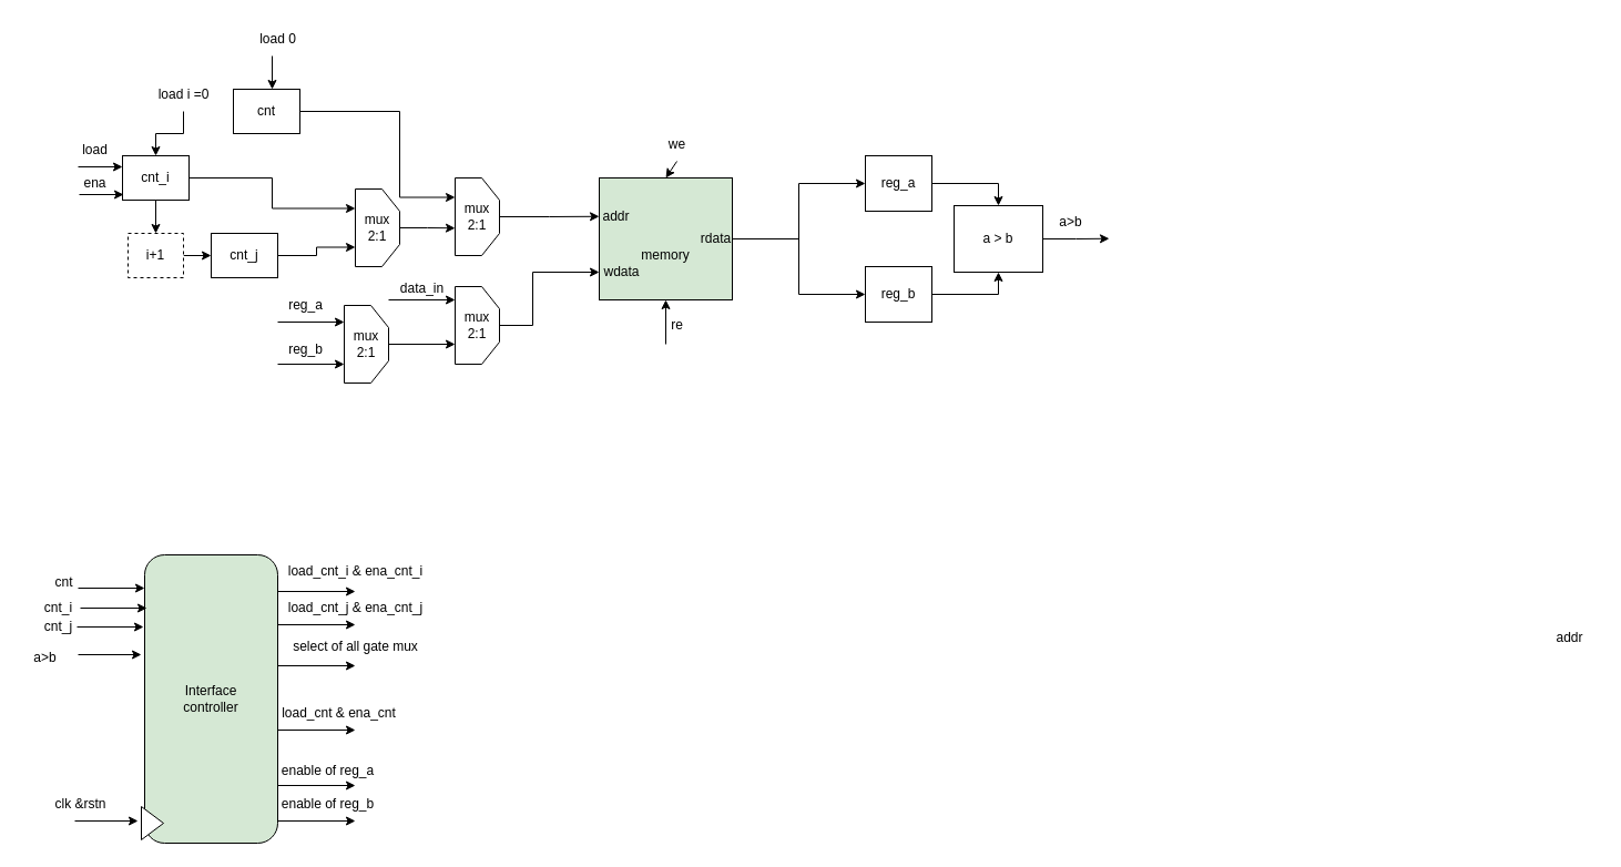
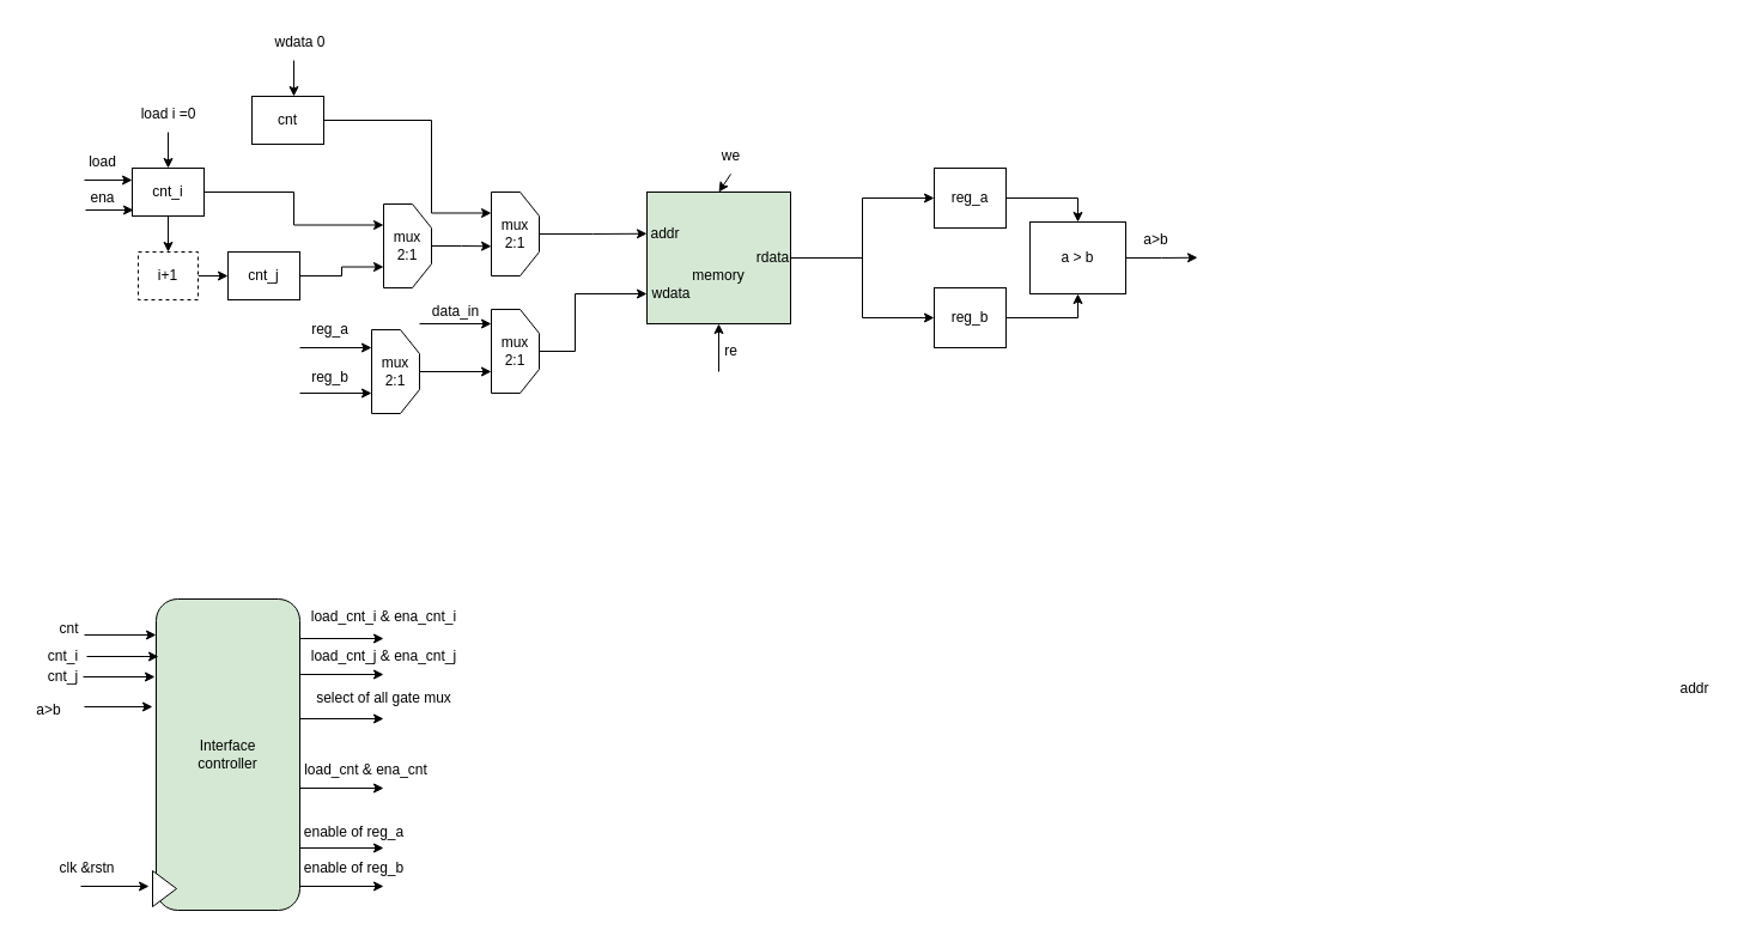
- <mxCell id="65" value="load 0" style="text;html=1;align=center;verticalAlign=middle;resizable=0;points=[];autosize=1;strokeColor=none;fillColor=none;" vertex="1" parent="1"><mxGeometry x="220" y="20" width="60" height="30" as="geometry" /></mxCell>
+ <mxCell id="65" value="wdata 0" style="text;html=1;align=center;verticalAlign=middle;resizable=0;points=[];autosize=1;strokeColor=none;fillColor=none;" vertex="1" parent="1"><mxGeometry x="220" y="20" width="60" height="30" as="geometry" /></mxCell>
- <mxCell id="21" value="load i =0" style="text;html=1;align=center;verticalAlign=middle;resizable=0;points=[];autosize=1;strokeColor=none;fillColor=none;" vertex="1" parent="1"><mxGeometry x="130" y="70" width="70" height="30" as="geometry" /></mxCell>
+ <mxCell id="21" value="load i =0" style="text;html=1;align=center;verticalAlign=middle;resizable=0;points=[];autosize=1;strokeColor=none;fillColor=none;" vertex="1" parent="1"><mxGeometry x="105" y="80" width="70" height="30" as="geometry" /></mxCell>
